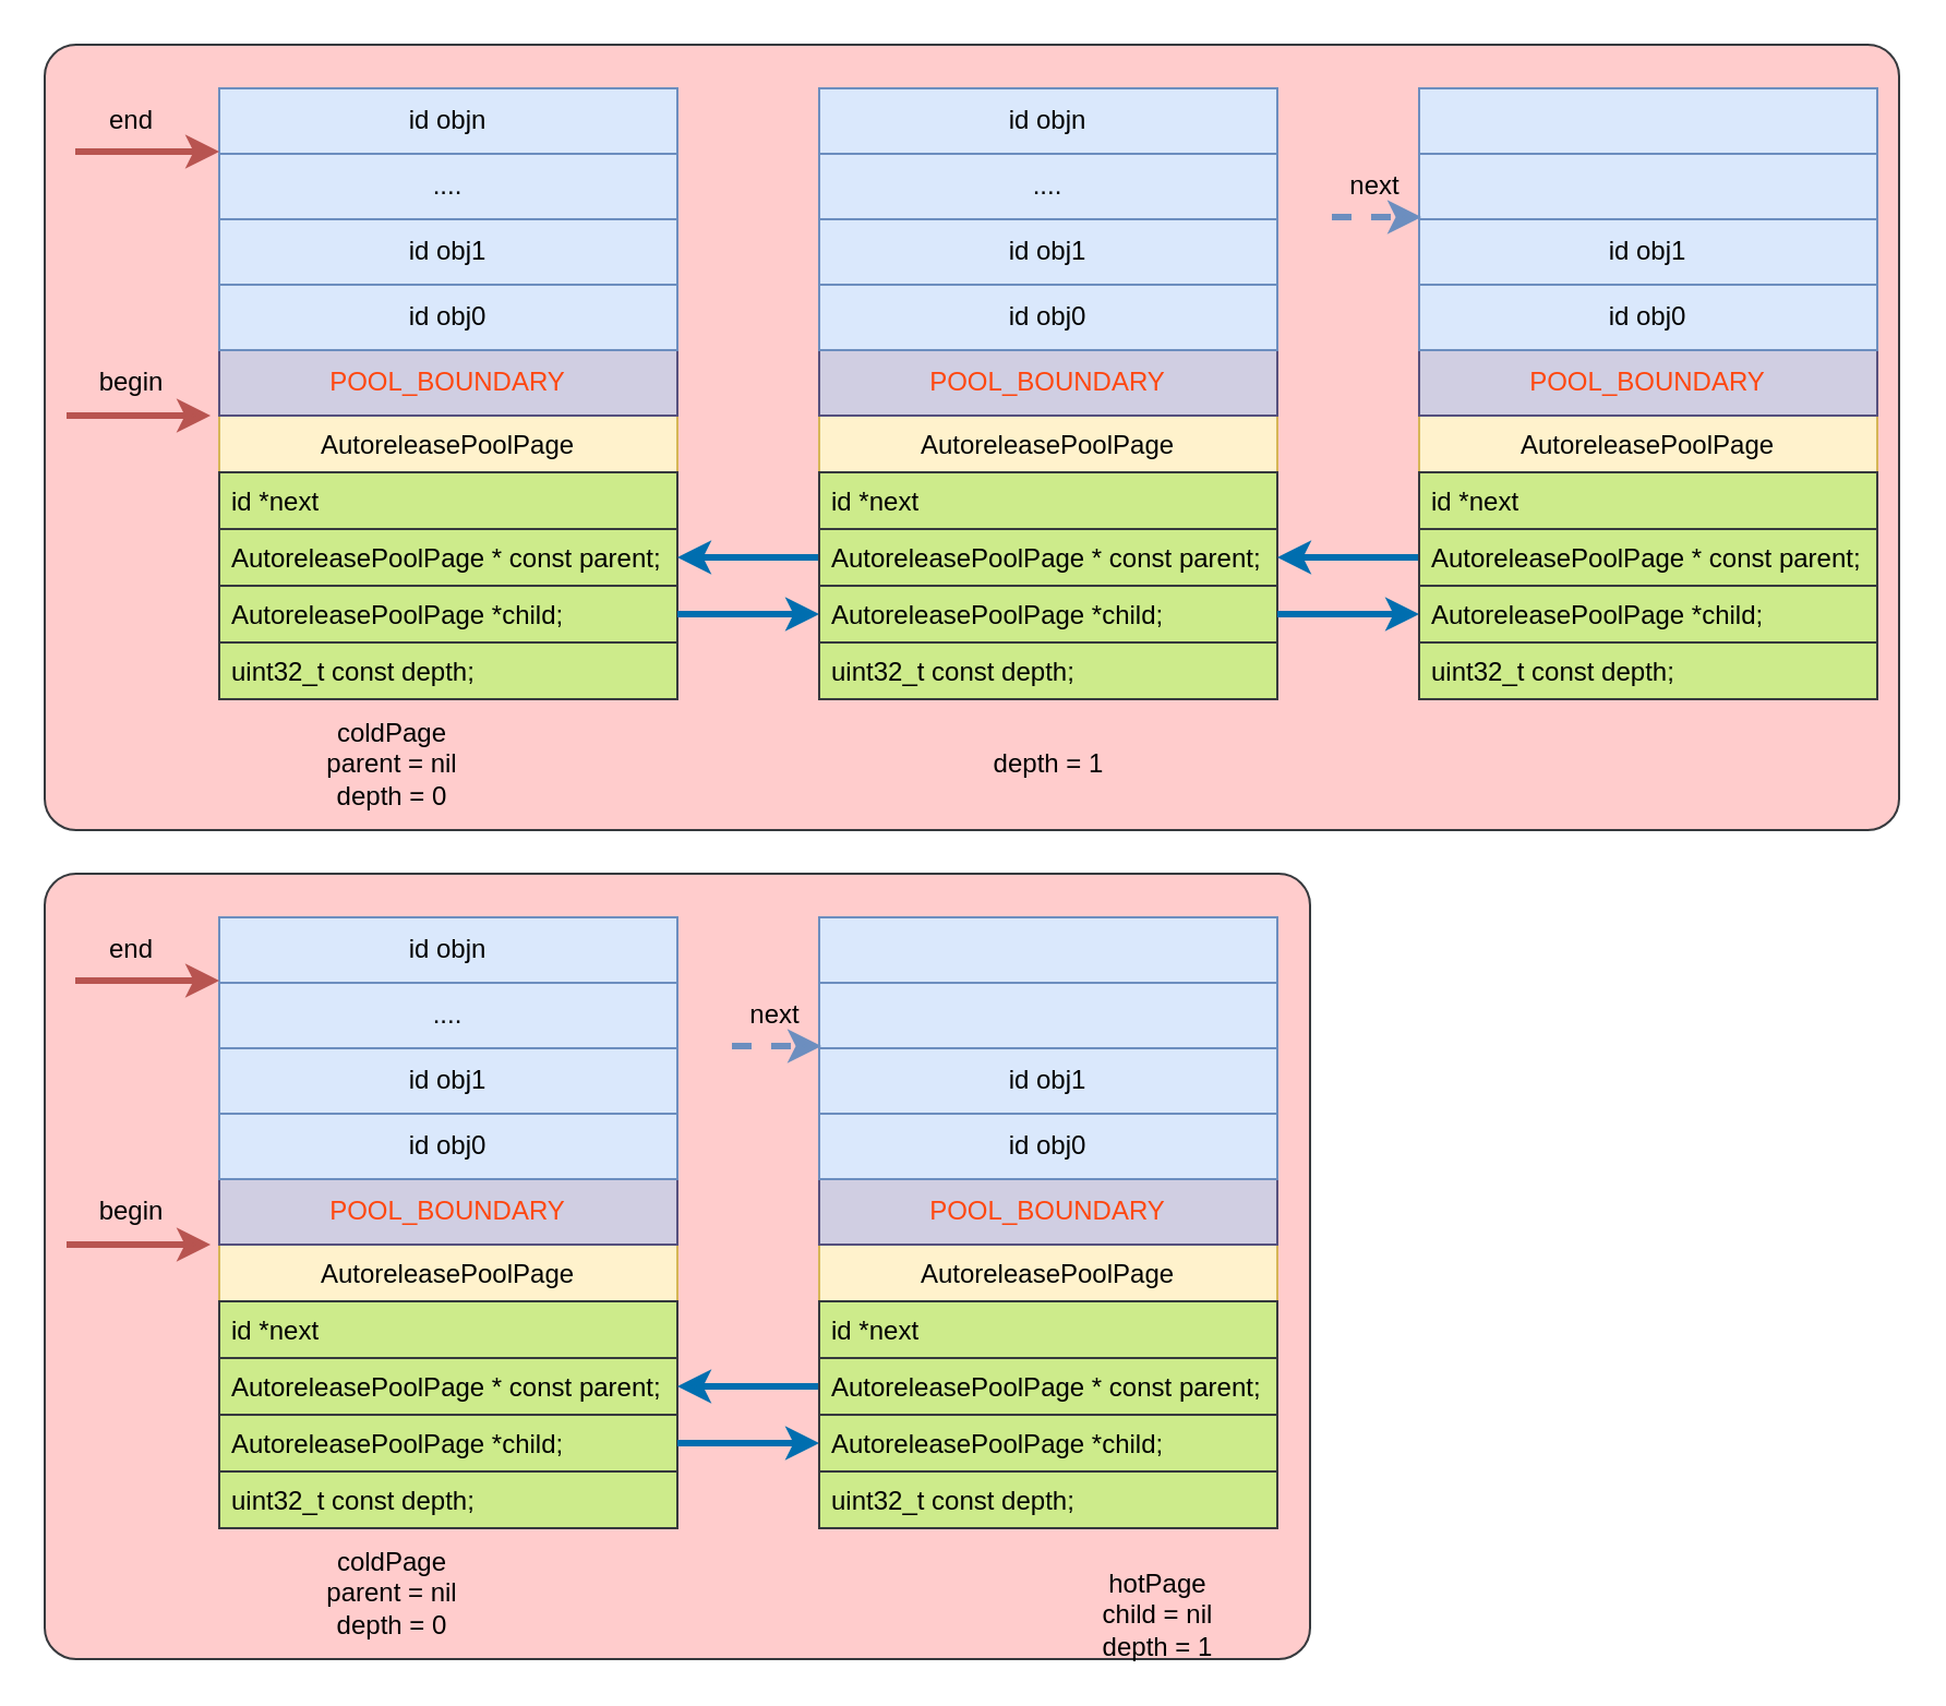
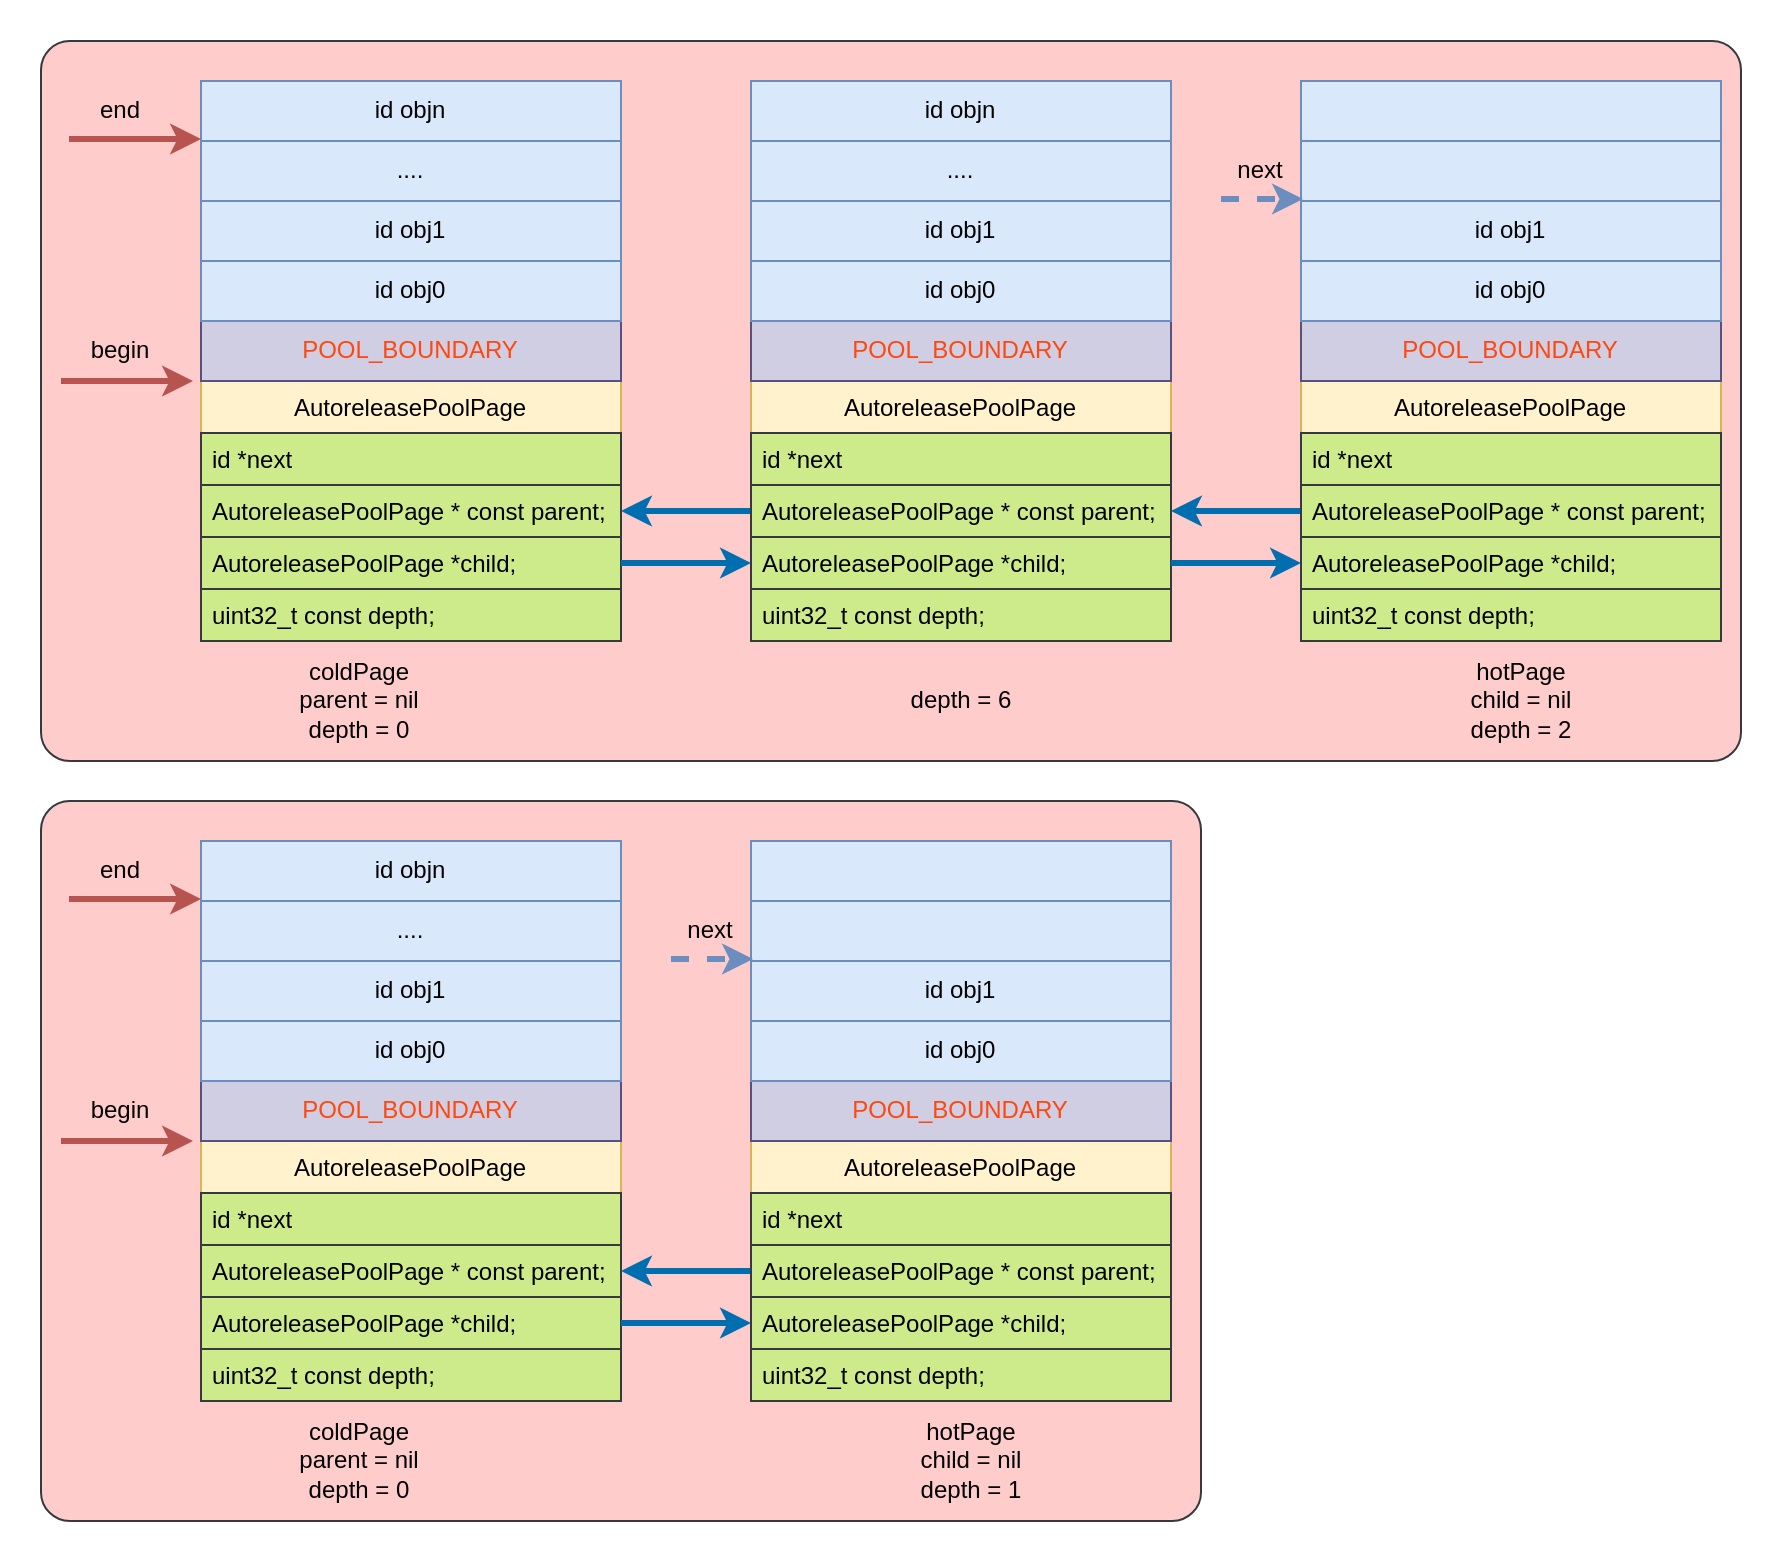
- <mxCell id="44" value="depth = 1" style="text;html=1;strokeColor=none;fillColor=none;align=center;verticalAlign=middle;whiteSpace=wrap;rounded=0;" vertex="1" parent="1"><mxGeometry x="439.5" y="340" width="81" height="20" as="geometry" /></mxCell>
+ <mxCell id="44" value="depth = 6" style="text;html=1;strokeColor=none;fillColor=none;align=center;verticalAlign=middle;whiteSpace=wrap;rounded=0;" vertex="1" parent="1"><mxGeometry x="439.5" y="340" width="81" height="20" as="geometry" /></mxCell>
+ <mxCell id="45" value="hotPage&lt;br&gt;child = nil&lt;br&gt;depth = 2" style="text;html=1;strokeColor=none;fillColor=none;align=center;verticalAlign=middle;whiteSpace=wrap;rounded=0;" vertex="1" parent="1"><mxGeometry x="720" y="340" width="81" height="20" as="geometry" /></mxCell>
- <mxCell id="76" value="hotPage&lt;br&gt;child = nil&lt;br&gt;depth = 1" style="text;html=1;strokeColor=none;fillColor=none;align=center;verticalAlign=middle;whiteSpace=wrap;rounded=0;" vertex="1" parent="1"><mxGeometry x="490" y="730" width="81" height="20" as="geometry" /></mxCell>
+ <mxCell id="76" value="hotPage&lt;br&gt;child = nil&lt;br&gt;depth = 1" style="text;html=1;strokeColor=none;fillColor=none;align=center;verticalAlign=middle;whiteSpace=wrap;rounded=0;" vertex="1" parent="1"><mxGeometry x="445" y="720" width="81" height="20" as="geometry" /></mxCell>
